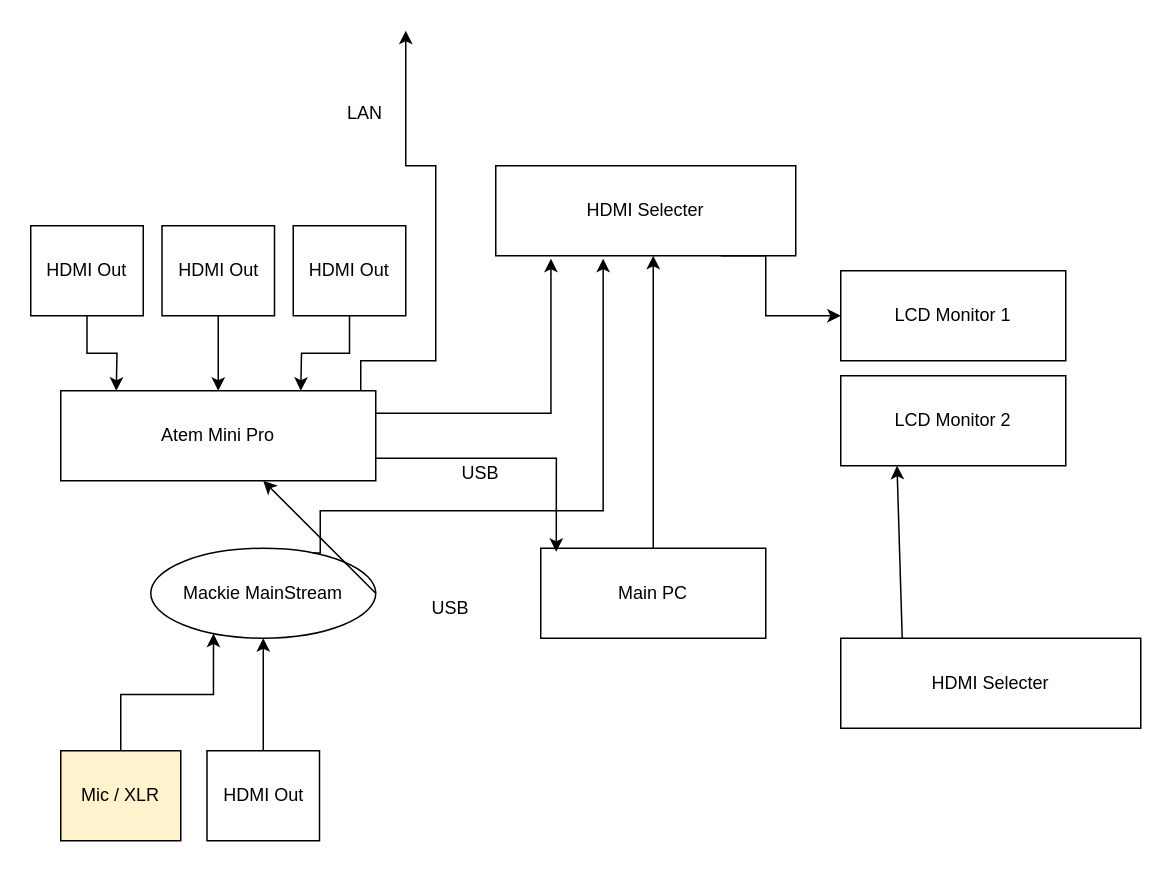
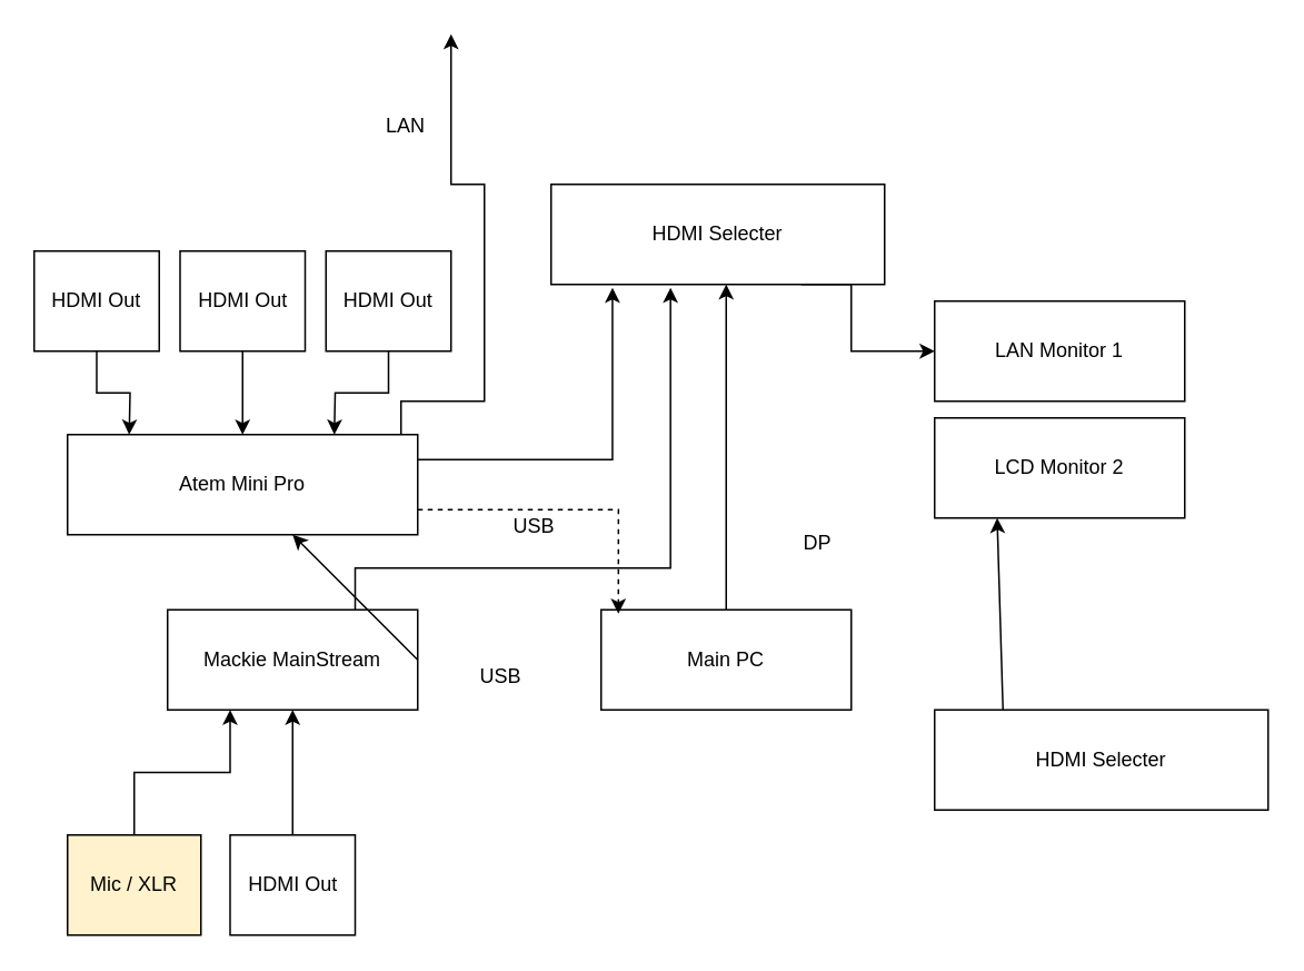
- <mxCell id="9" value="LCD Monitor 1" style="rounded=0;whiteSpace=wrap;html=1;" vertex="1" parent="1"><mxGeometry x="560" y="180" width="150" height="60" as="geometry" /></mxCell>
+ <mxCell id="9" value="LAN Monitor 1" style="rounded=0;whiteSpace=wrap;html=1;" vertex="1" parent="1"><mxGeometry x="560" y="180" width="150" height="60" as="geometry" /></mxCell>
- <mxCell id="24" style="edgeStyle=orthogonalEdgeStyle;rounded=0;orthogonalLoop=1;jettySize=auto;html=1;exitX=1;exitY=0.75;exitDx=0;exitDy=0;entryX=0.069;entryY=0.039;entryDx=0;entryDy=0;entryPerimeter=0;" edge="1" parent="1" source="15" target="10"><mxGeometry relative="1" as="geometry" /></mxCell>
+ <mxCell id="24" style="edgeStyle=orthogonalEdgeStyle;rounded=0;orthogonalLoop=1;jettySize=auto;html=1;exitX=1;exitY=0.75;exitDx=0;exitDy=0;entryX=0.069;entryY=0.039;entryDx=0;entryDy=0;entryPerimeter=0;dashed=1;" edge="1" parent="1" source="15" target="10"><mxGeometry relative="1" as="geometry" /></mxCell>
+ <mxCell id="29" value="DP" style="text;html=1;align=center;verticalAlign=middle;whiteSpace=wrap;rounded=0;" vertex="1" parent="1"><mxGeometry x="460" y="310" width="60" height="30" as="geometry" /></mxCell>
- <mxCell id="2" value="Mackie MainStream" style="ellipse;whiteSpace=wrap;html=1;" vertex="1" parent="1"><mxGeometry x="100" y="365" width="150" height="60" as="geometry" /></mxCell>
+ <mxCell id="2" value="Mackie MainStream" style="rounded=0;whiteSpace=wrap;html=1;" vertex="1" parent="1"><mxGeometry x="100" y="365" width="150" height="60" as="geometry" /></mxCell>
